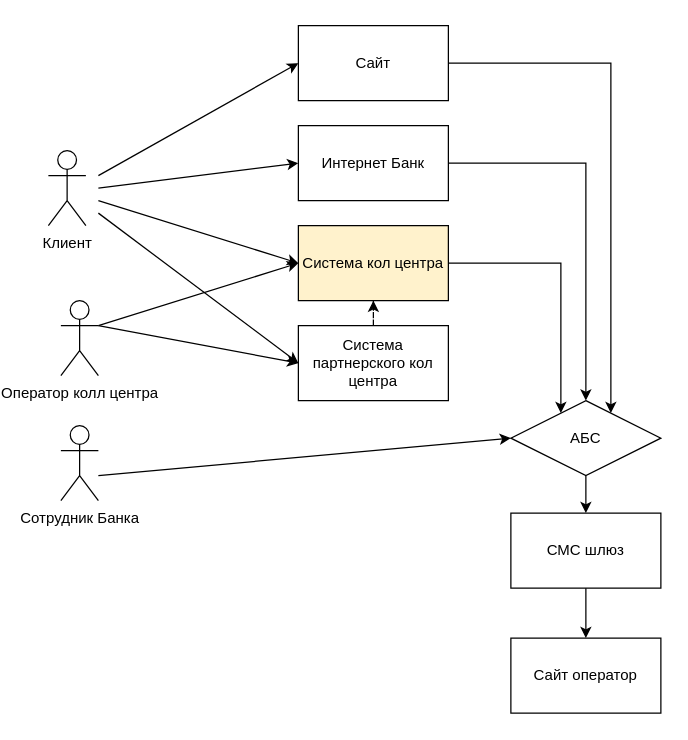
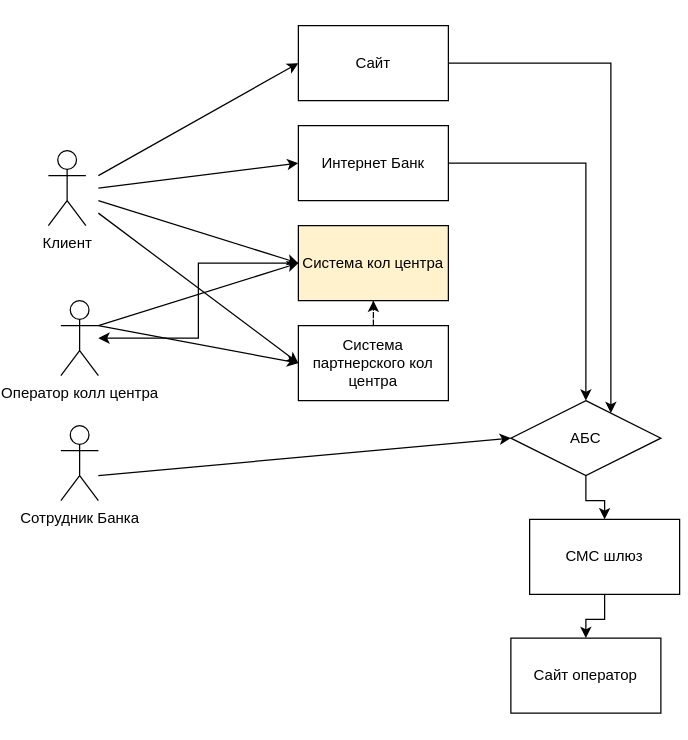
- <mxCell id="6" style="edgeStyle=orthogonalEdgeStyle;rounded=0;orthogonalLoop=1;jettySize=auto;html=1;entryX=0.25;entryY=0;entryDx=0;entryDy=0;" parent="1" source="7" target="5" edge="1"><mxGeometry relative="1" as="geometry" /></mxCell>
+ <mxCell id="6" style="edgeStyle=orthogonalEdgeStyle;rounded=0;orthogonalLoop=1;jettySize=auto;html=1;" parent="1" source="7" target="23" edge="1"><mxGeometry relative="1" as="geometry" /></mxCell>
- <mxCell id="12" value="СМС шлюз" style="rounded=0;whiteSpace=wrap;html=1;" parent="1" vertex="1"><mxGeometry x="390" y="410" width="120" height="60" as="geometry" /></mxCell>
+ <mxCell id="12" value="СМС шлюз" style="rounded=0;whiteSpace=wrap;html=1;" parent="1" vertex="1"><mxGeometry x="405" y="415" width="120" height="60" as="geometry" /></mxCell>
